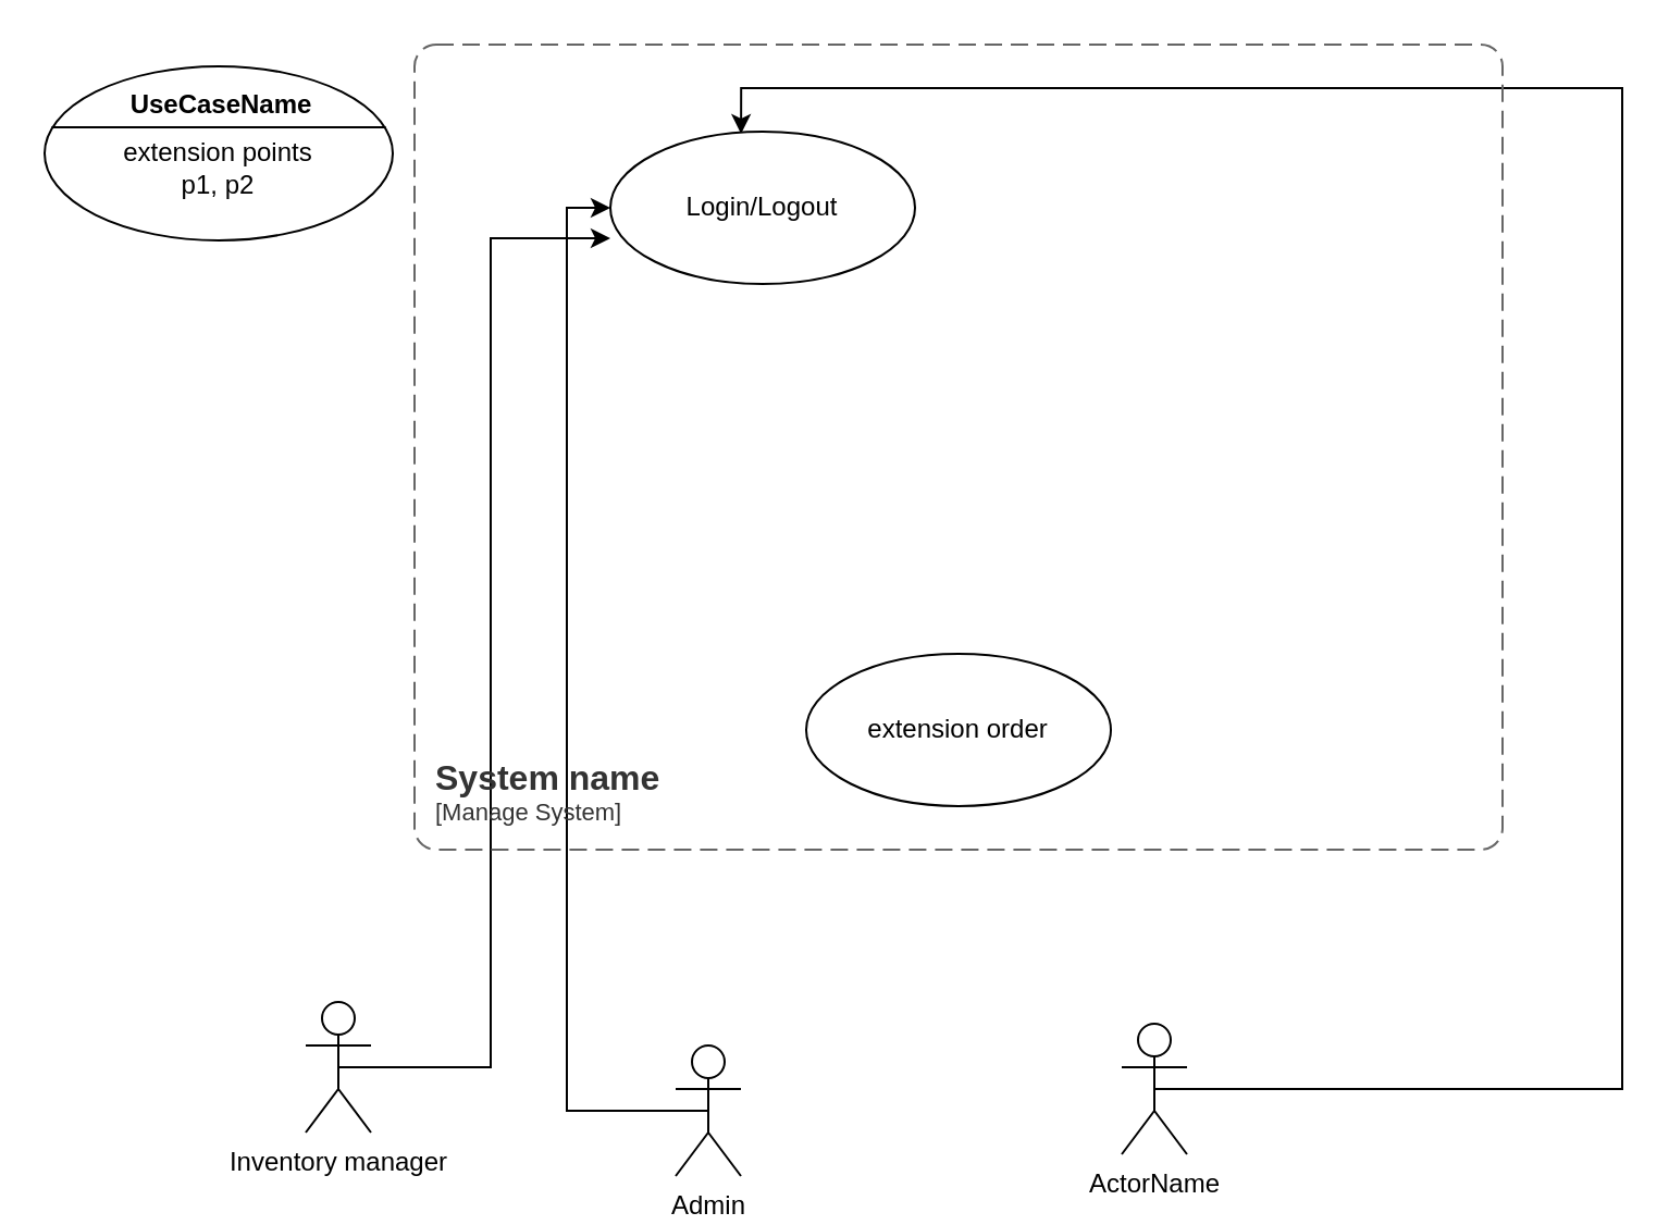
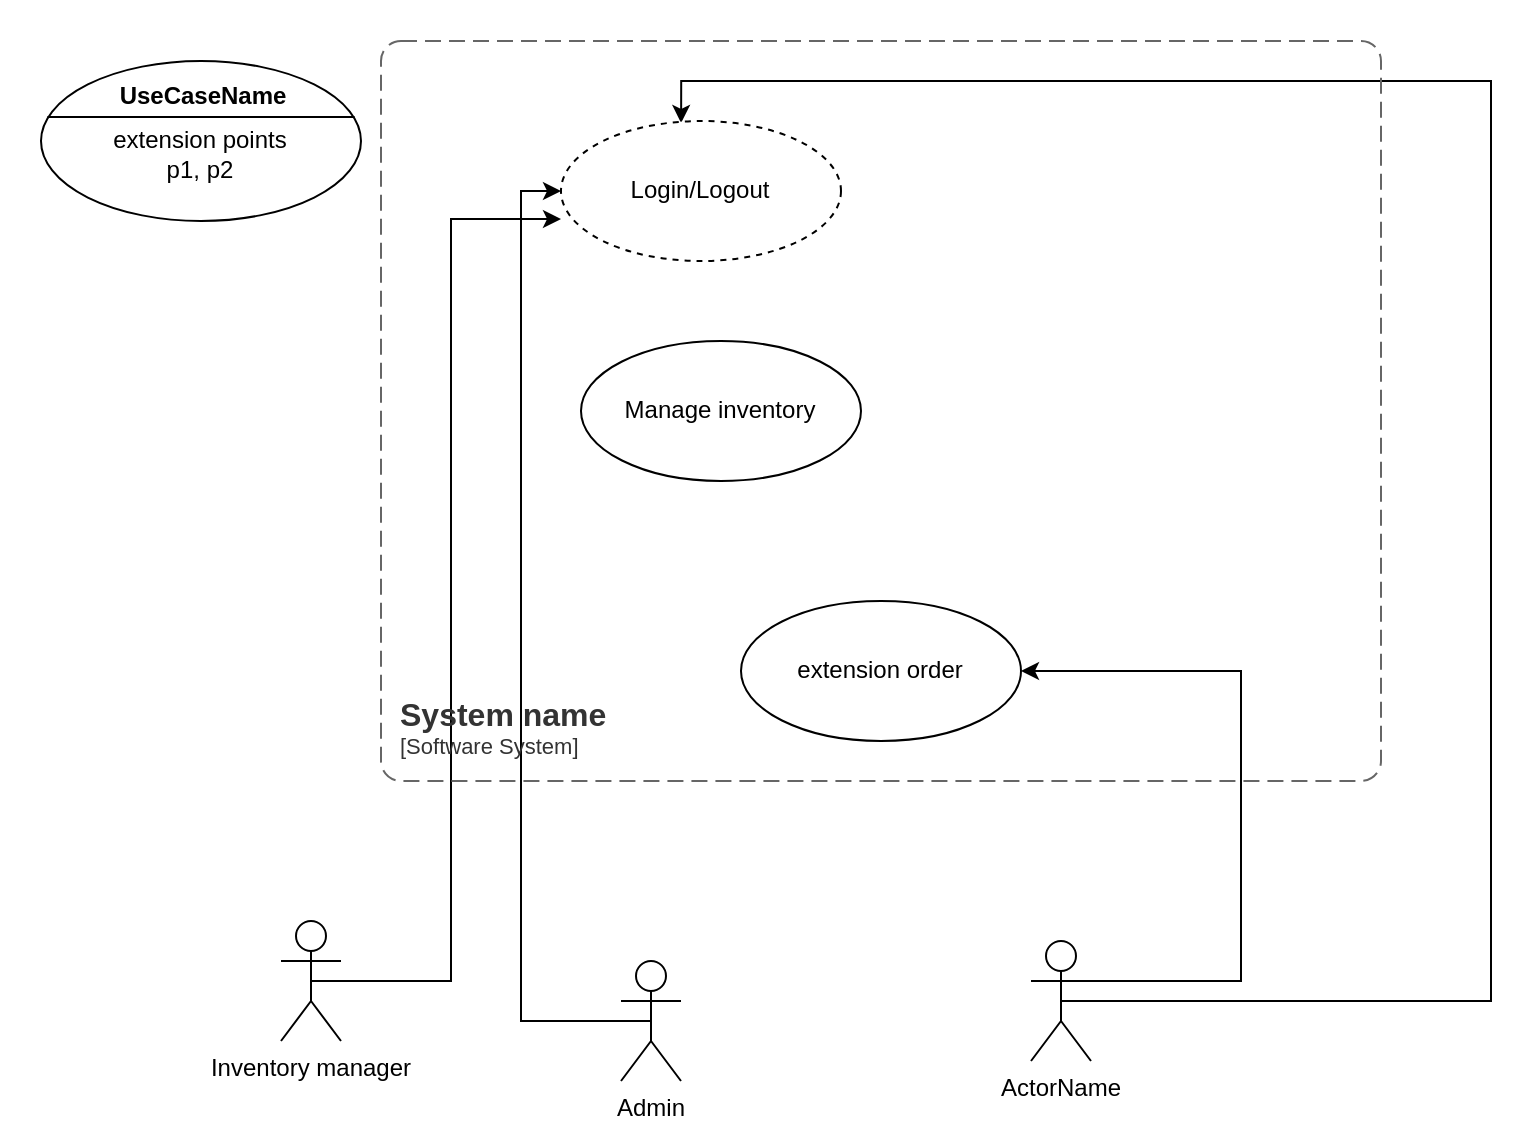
- <mxCell id="9" value="Login/Logout" style="ellipse;whiteSpace=wrap;html=1;" vertex="1" parent="1"><mxGeometry x="280" y="60" width="140" height="70" as="geometry" /></mxCell>
+ <mxCell id="9" value="Login/Logout" style="ellipse;whiteSpace=wrap;html=1;dashed=1;" vertex="1" parent="1"><mxGeometry x="280" y="60" width="140" height="70" as="geometry" /></mxCell>
+ <mxCell id="11" value="Manage inventory" style="ellipse;whiteSpace=wrap;html=1;" vertex="1" parent="1"><mxGeometry x="290" y="170" width="140" height="70" as="geometry" /></mxCell>
- <mxCell id="12" value="&lt;font style=&quot;font-size: 16px&quot;&gt;&lt;b&gt;&lt;div style=&quot;text-align: left&quot;&gt;System name&lt;/div&gt;&lt;/b&gt;&lt;/font&gt;&lt;div style=&quot;text-align: left&quot;&gt;[Manage System]&lt;/div&gt;" style="rounded=1;fontSize=11;whiteSpace=wrap;html=1;dashed=1;arcSize=20;fillColor=none;strokeColor=#666666;fontColor=#333333;labelBackgroundColor=none;align=left;verticalAlign=bottom;labelBorderColor=none;spacingTop=0;spacing=10;dashPattern=8 4;metaEdit=1;rotatable=0;perimeter=rectanglePerimeter;noLabel=0;labelPadding=0;allowArrows=0;connectable=0;expand=0;recursiveResize=0;editable=1;pointerEvents=0;absoluteArcSize=1;points=[[0.25,0,0],[0.5,0,0],[0.75,0,0],[1,0.25,0],[1,0.5,0],[1,0.75,0],[0.75,1,0],[0.5,1,0],[0.25,1,0],[0,0.75,0],[0,0.5,0],[0,0.25,0]];" vertex="1" parent="1"><mxGeometry x="190" y="20" width="500" height="370" as="geometry" /></mxCell>
+ <mxCell id="12" value="&lt;font style=&quot;font-size: 16px&quot;&gt;&lt;b&gt;&lt;div style=&quot;text-align: left&quot;&gt;System name&lt;/div&gt;&lt;/b&gt;&lt;/font&gt;&lt;div style=&quot;text-align: left&quot;&gt;[Software System]&lt;/div&gt;" style="rounded=1;fontSize=11;whiteSpace=wrap;html=1;dashed=1;arcSize=20;fillColor=none;strokeColor=#666666;fontColor=#333333;labelBackgroundColor=none;align=left;verticalAlign=bottom;labelBorderColor=none;spacingTop=0;spacing=10;dashPattern=8 4;metaEdit=1;rotatable=0;perimeter=rectanglePerimeter;noLabel=0;labelPadding=0;allowArrows=0;connectable=0;expand=0;recursiveResize=0;editable=1;pointerEvents=0;absoluteArcSize=1;points=[[0.25,0,0],[0.5,0,0],[0.75,0,0],[1,0.25,0],[1,0.5,0],[1,0.75,0],[0.75,1,0],[0.5,1,0],[0.25,1,0],[0,0.75,0],[0,0.5,0],[0,0.25,0]];" vertex="1" parent="1"><mxGeometry x="190" y="20" width="500" height="370" as="geometry" /></mxCell>
+ <mxCell id="5" style="edgeStyle=orthogonalEdgeStyle;rounded=0;orthogonalLoop=1;jettySize=auto;html=1;exitX=0;exitY=0.333;exitDx=0;exitDy=0;exitPerimeter=0;entryX=1;entryY=0.5;entryDx=0;entryDy=0;" edge="1" parent="1" source="6" target="10"><mxGeometry relative="1" as="geometry"><Array as="points"><mxPoint x="620" y="490" /><mxPoint x="620" y="335" /></Array></mxGeometry></mxCell>
